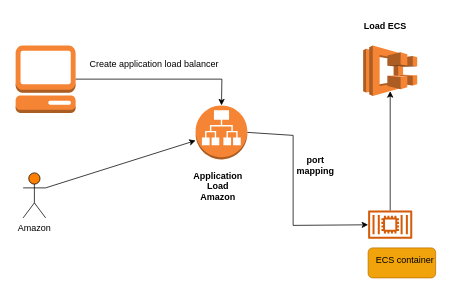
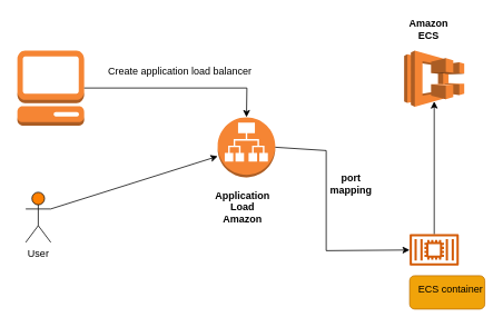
- <mxCell id="11" value="Load ECS" style="text;html=1;strokeColor=none;fillColor=none;align=center;verticalAlign=middle;whiteSpace=wrap;rounded=0;fontStyle=1" vertex="1" parent="1"><mxGeometry x="483.42" y="20" width="60" height="30" as="geometry" /></mxCell>
+ <mxCell id="11" value="Amazon ECS" style="text;html=1;strokeColor=none;fillColor=none;align=center;verticalAlign=middle;whiteSpace=wrap;rounded=0;fontStyle=1" vertex="1" parent="1"><mxGeometry x="483.42" y="20" width="60" height="30" as="geometry" /></mxCell>
- <mxCell id="15" value="Create application load balancer" style="text;html=1;strokeColor=none;fillColor=none;align=center;verticalAlign=middle;whiteSpace=wrap;rounded=0;" vertex="1" parent="1"><mxGeometry x="110" y="70" width="190" height="30" as="geometry" /></mxCell>
+ <mxCell id="15" value="Create application load balancer" style="text;html=1;strokeColor=none;fillColor=none;align=center;verticalAlign=middle;whiteSpace=wrap;rounded=0;" vertex="1" parent="1"><mxGeometry x="120" y="70" width="190" height="30" as="geometry" /></mxCell>
- <mxCell id="6" value="&lt;div&gt;Amazon&lt;/div&gt;&lt;div&gt;&lt;br&gt;&lt;/div&gt;" style="shape=umlActor;verticalLabelPosition=bottom;verticalAlign=top;html=1;outlineConnect=0;fillColor=#FF8000;" vertex="1" parent="1"><mxGeometry x="30" y="230" width="30" height="60" as="geometry" /></mxCell>
+ <mxCell id="6" value="&lt;div&gt;User&lt;/div&gt;&lt;div&gt;&lt;br&gt;&lt;/div&gt;" style="shape=umlActor;verticalLabelPosition=bottom;verticalAlign=top;html=1;outlineConnect=0;fillColor=#FF8000;" vertex="1" parent="1"><mxGeometry x="30" y="230" width="30" height="60" as="geometry" /></mxCell>
